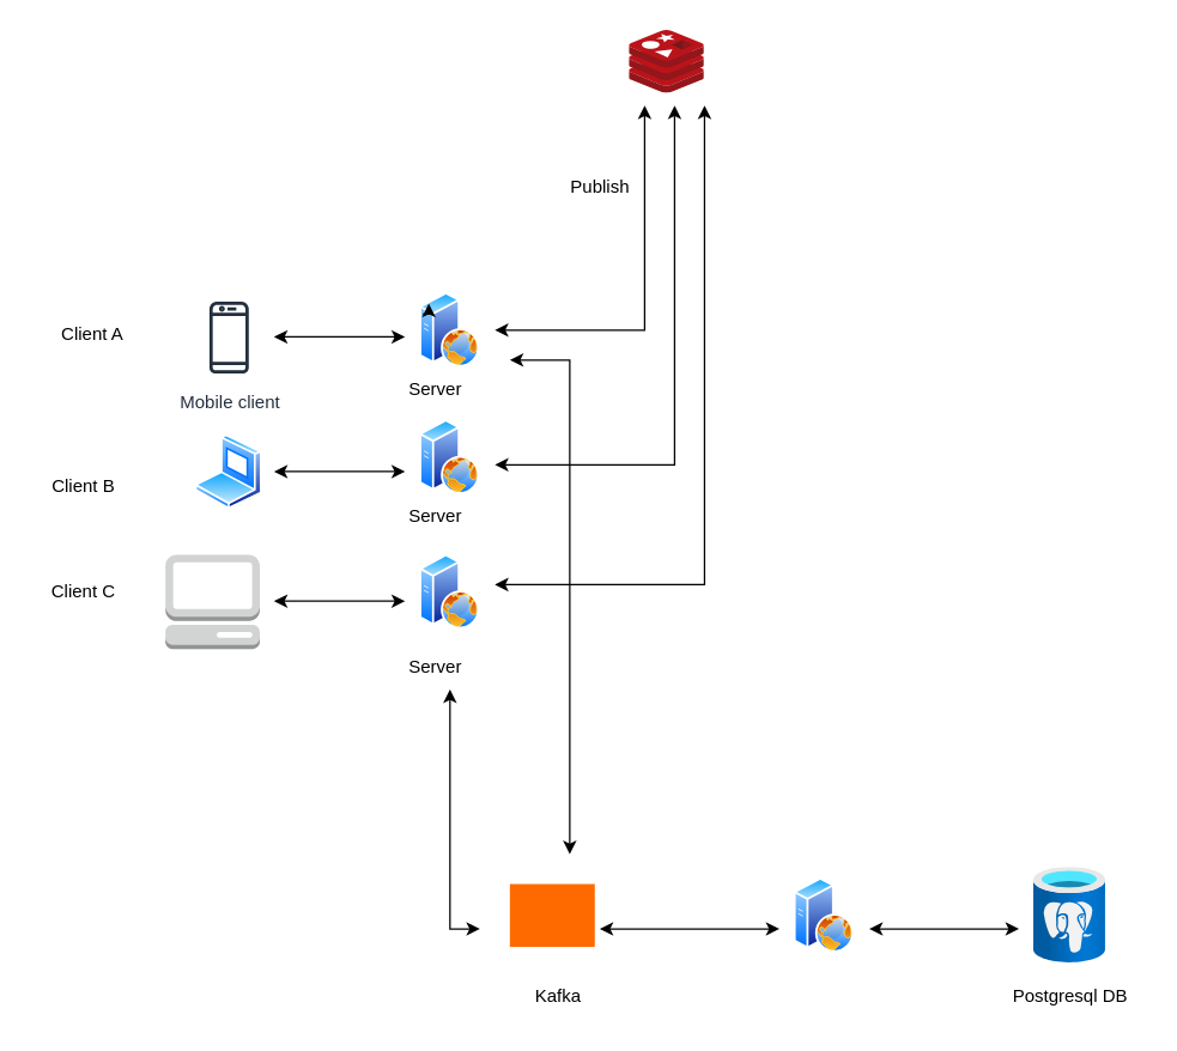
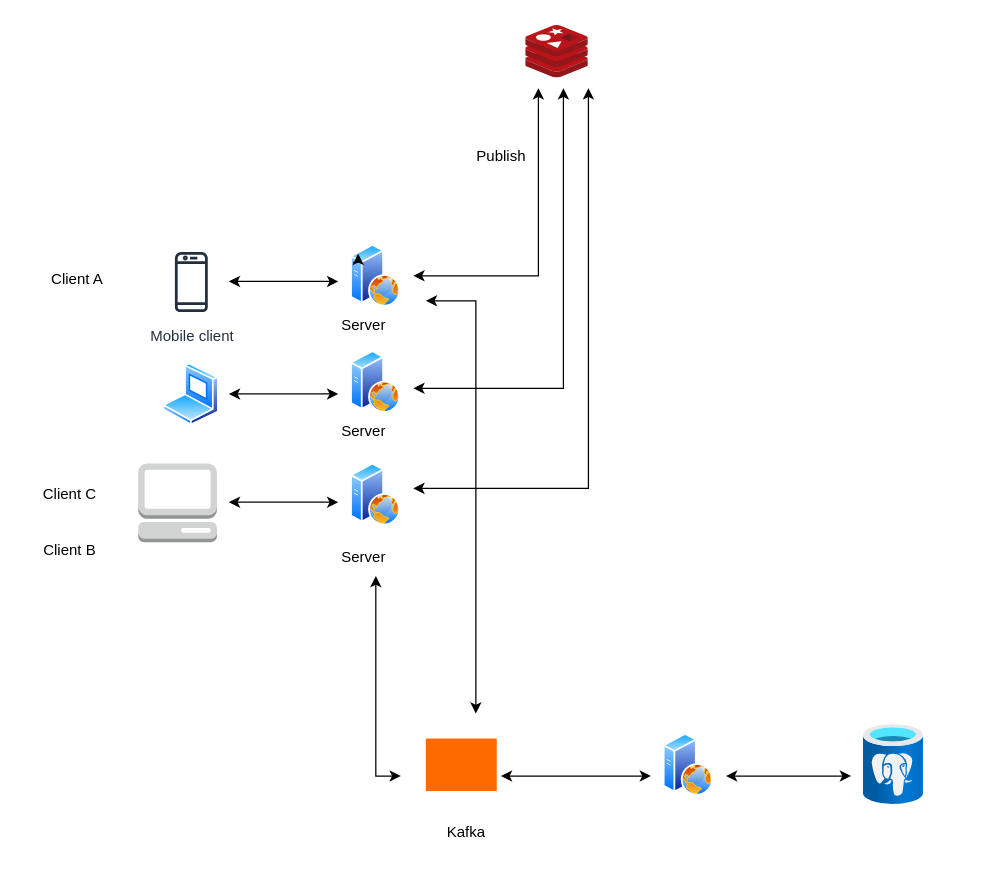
- <mxCell id="26" value="&lt;div&gt;Client B&lt;/div&gt;" style="text;html=1;align=center;verticalAlign=middle;resizable=0;points=[];autosize=1;strokeColor=none;fillColor=none;" vertex="1" parent="1"><mxGeometry x="20" y="310" width="70" height="30" as="geometry" /></mxCell>
+ <mxCell id="26" value="&lt;div&gt;Client B&lt;/div&gt;" style="text;html=1;align=center;verticalAlign=middle;resizable=0;points=[];autosize=1;strokeColor=none;fillColor=none;" vertex="1" parent="1"><mxGeometry x="20" y="425" width="70" height="30" as="geometry" /></mxCell>
- <mxCell id="27" value="&lt;div&gt;Postgresql DB&lt;/div&gt;" style="text;html=1;align=center;verticalAlign=middle;resizable=0;points=[];autosize=1;strokeColor=none;fillColor=none;" vertex="1" parent="1"><mxGeometry x="664" y="650" width="100" height="30" as="geometry" /></mxCell>
